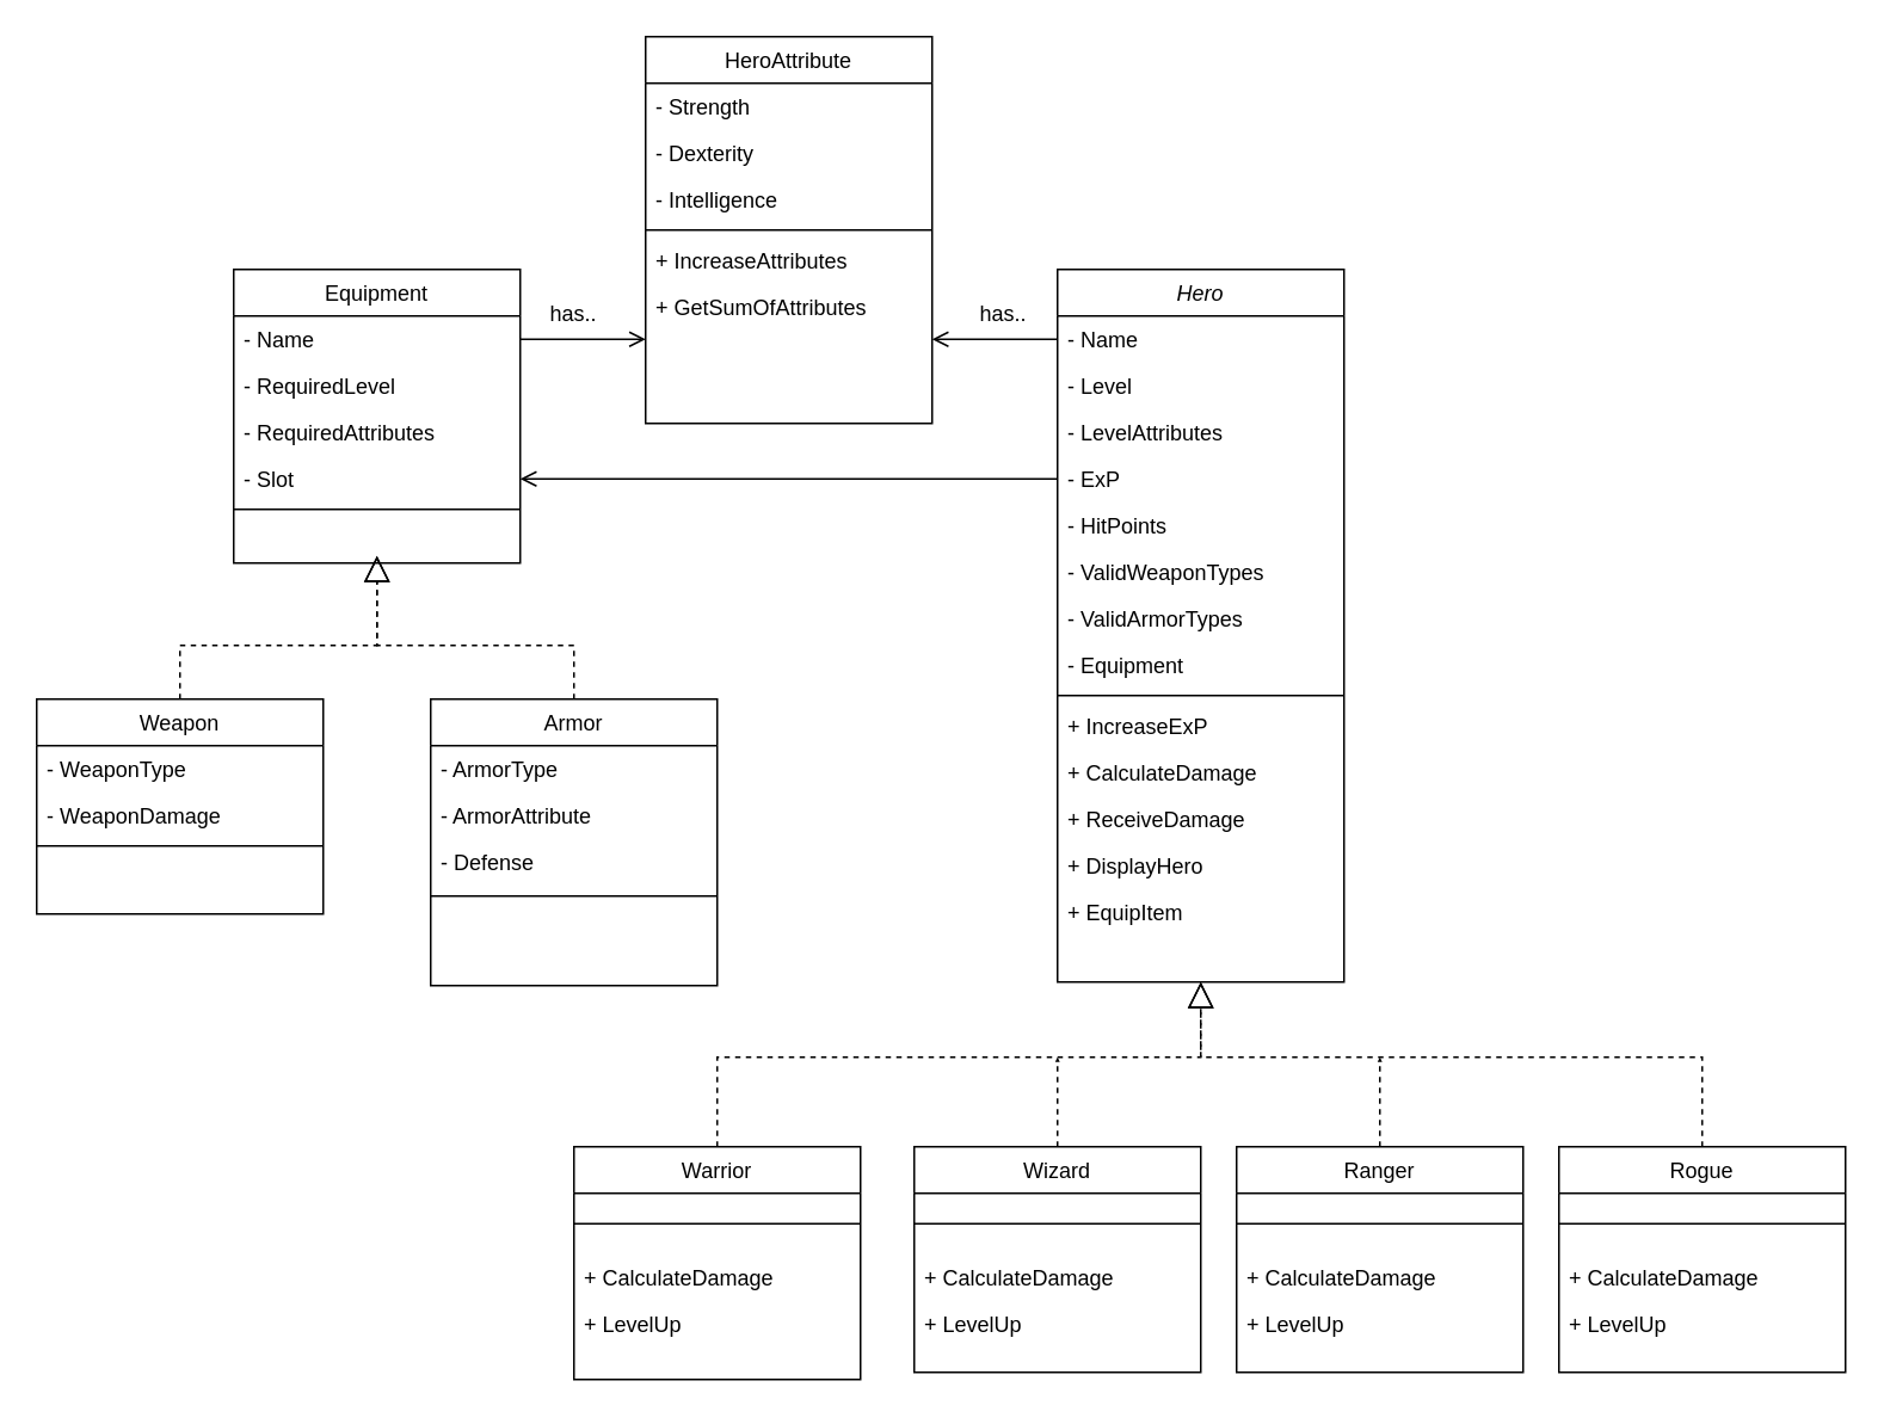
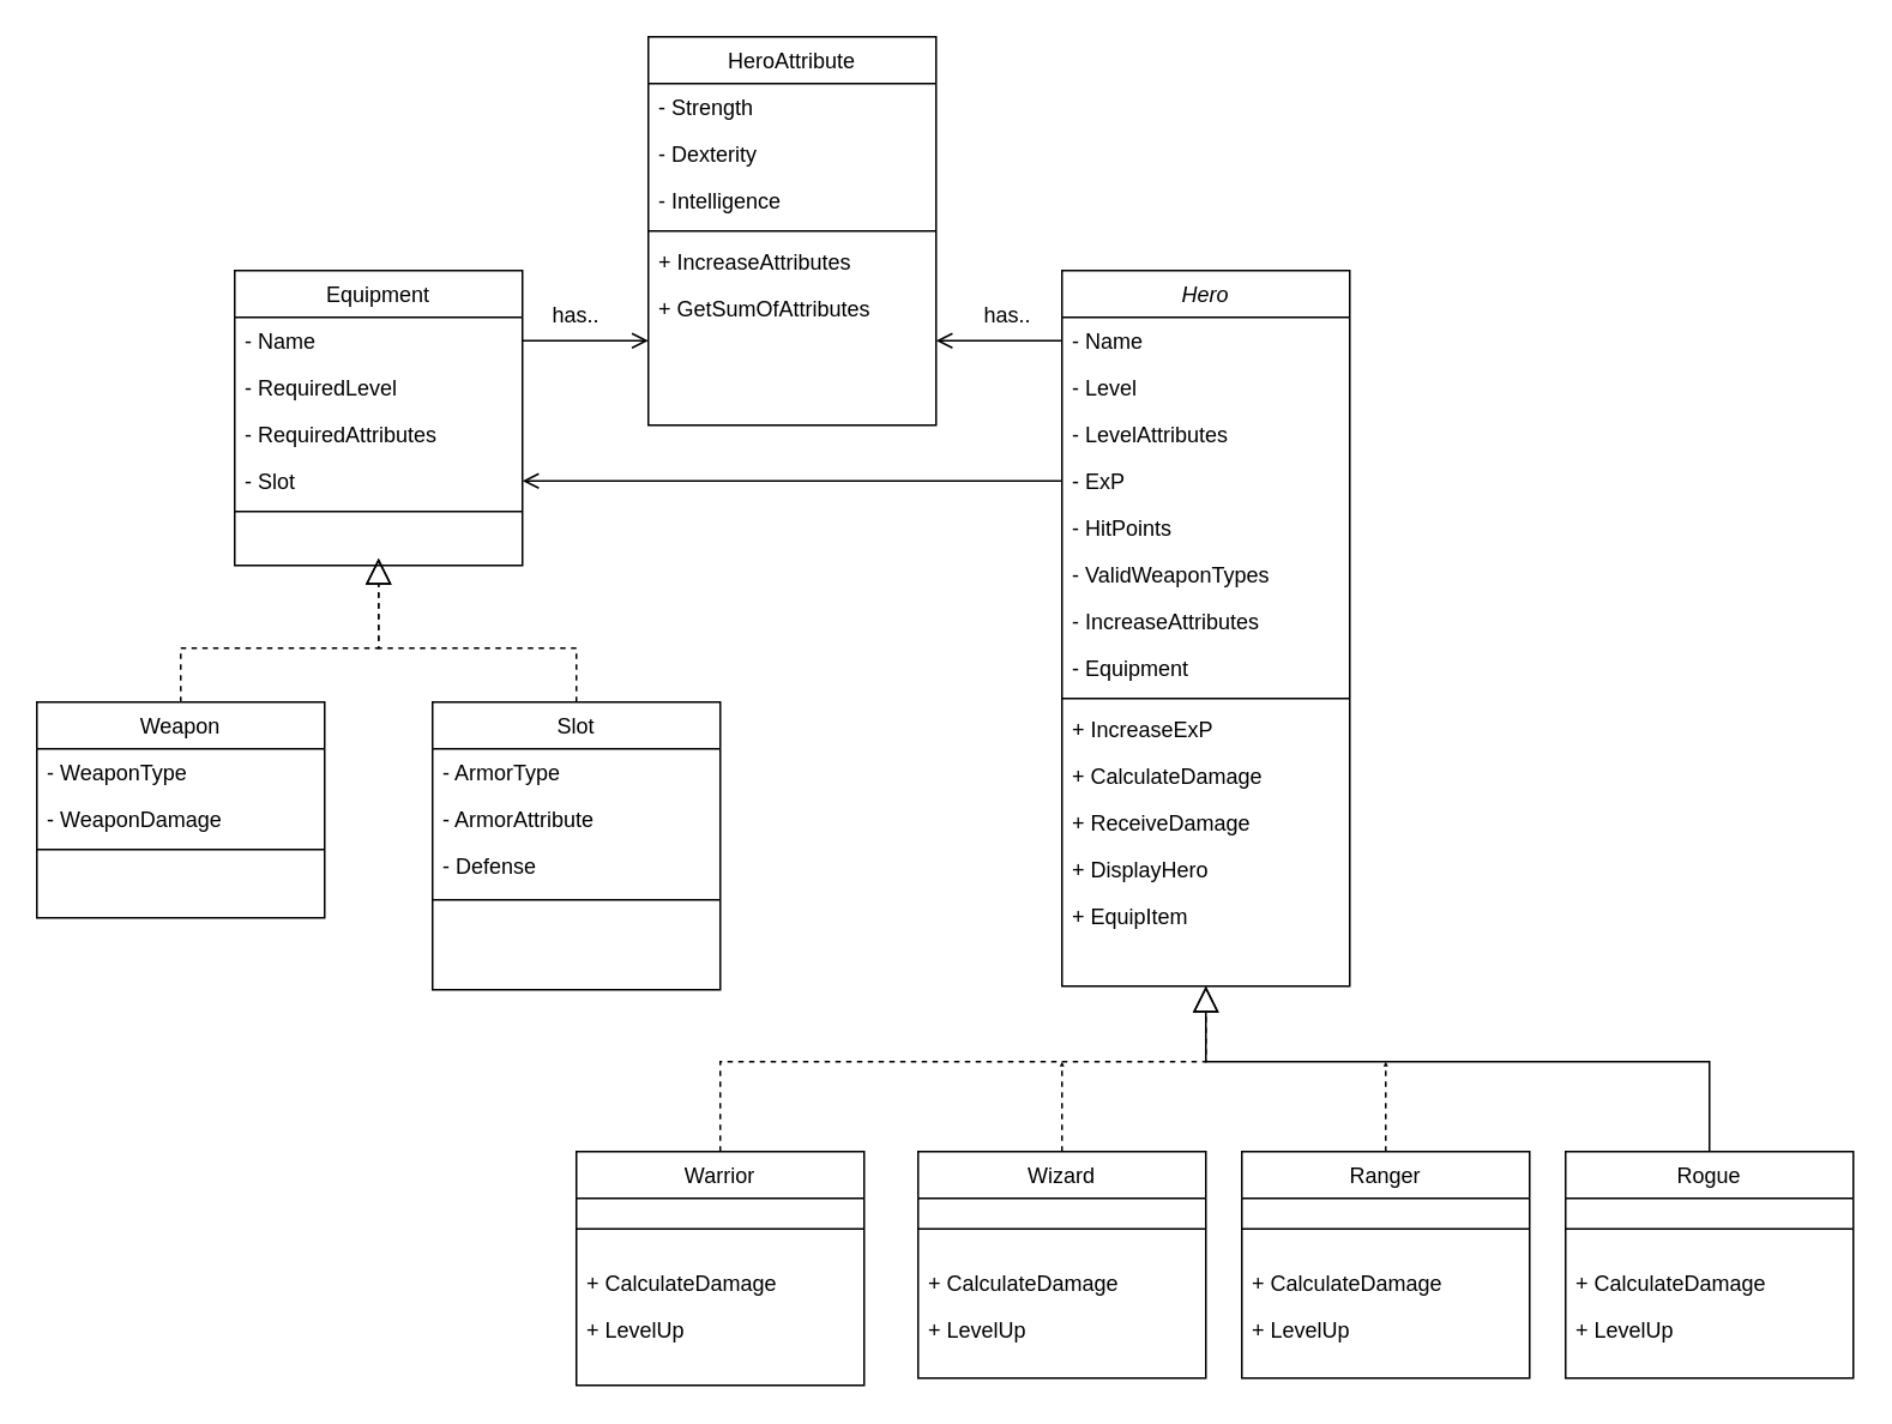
- <mxCell id="9" value="- ValidArmorTypes" style="text;align=left;verticalAlign=top;spacingLeft=4;spacingRight=4;overflow=hidden;rotatable=0;points=[[0,0.5],[1,0.5]];portConstraint=eastwest;rounded=0;shadow=0;html=0;" vertex="1" parent="2"><mxGeometry y="182" width="160" height="26" as="geometry" /></mxCell>
+ <mxCell id="9" value="- IncreaseAttributes" style="text;align=left;verticalAlign=top;spacingLeft=4;spacingRight=4;overflow=hidden;rotatable=0;points=[[0,0.5],[1,0.5]];portConstraint=eastwest;rounded=0;shadow=0;html=0;" vertex="1" parent="2"><mxGeometry y="182" width="160" height="26" as="geometry" /></mxCell>
- <mxCell id="34" value="Armor" style="swimlane;fontStyle=0;align=center;verticalAlign=top;childLayout=stackLayout;horizontal=1;startSize=26;horizontalStack=0;resizeParent=1;resizeLast=0;collapsible=1;marginBottom=0;rounded=0;shadow=0;strokeWidth=1;" vertex="1" parent="1"><mxGeometry x="240" y="390" width="160" height="160" as="geometry"><mxRectangle x="340" y="380" width="170" height="26" as="alternateBounds" /></mxGeometry></mxCell>
+ <mxCell id="34" value="Slot" style="swimlane;fontStyle=0;align=center;verticalAlign=top;childLayout=stackLayout;horizontal=1;startSize=26;horizontalStack=0;resizeParent=1;resizeLast=0;collapsible=1;marginBottom=0;rounded=0;shadow=0;strokeWidth=1;" vertex="1" parent="1"><mxGeometry x="240" y="390" width="160" height="160" as="geometry"><mxRectangle x="340" y="380" width="170" height="26" as="alternateBounds" /></mxGeometry></mxCell>
- <mxCell id="63" value="" style="endArrow=block;dashed=1;endFill=0;endSize=12;html=1;rounded=0;exitX=0.5;exitY=0;exitDx=0;exitDy=0;entryX=0.5;entryY=1;entryDx=0;entryDy=0;" edge="1" parent="1" source="58" target="2"><mxGeometry width="160" relative="1" as="geometry"><mxPoint x="450" y="430" as="sourcePoint" /><mxPoint x="610" y="430" as="targetPoint" /><Array as="points"><mxPoint x="950" y="590" /><mxPoint x="670" y="590" /></Array></mxGeometry></mxCell>
+ <mxCell id="63" value="" style="endArrow=block;dashed=0;endFill=0;endSize=12;html=1;rounded=0;exitX=0.5;exitY=0;exitDx=0;exitDy=0;entryX=0.5;entryY=1;entryDx=0;entryDy=0;" edge="1" parent="1" source="58" target="2"><mxGeometry width="160" relative="1" as="geometry"><mxPoint x="450" y="430" as="sourcePoint" /><mxPoint x="610" y="430" as="targetPoint" /><Array as="points"><mxPoint x="950" y="590" /><mxPoint x="670" y="590" /></Array></mxGeometry></mxCell>
